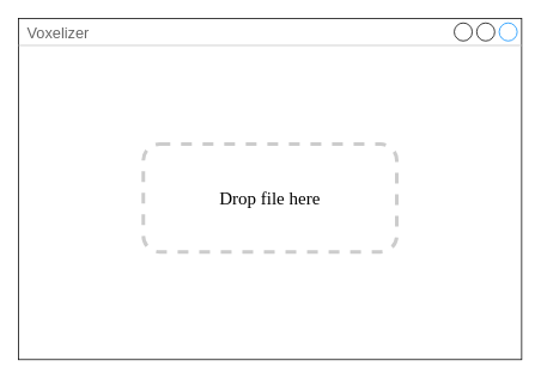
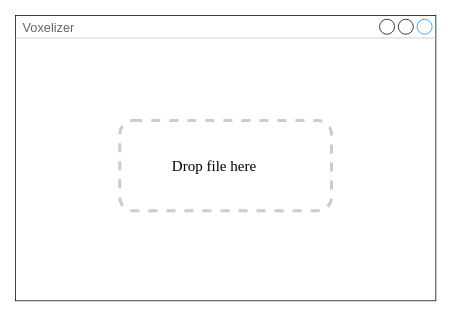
- <mxCell id="4" value="&lt;font style=&quot;font-size: 20px;&quot;&gt;Drop file here&lt;/font&gt;" style="text;html=1;strokeColor=none;fillColor=none;align=center;verticalAlign=middle;whiteSpace=wrap;rounded=0;shadow=0;glass=0;fontFamily=Verdana;fontSize=20;fontColor=#000000;" parent="1" vertex="1"><mxGeometry x="208" y="210" width="184" height="20" as="geometry" /></mxCell>
+ <mxCell id="4" value="&lt;font style=&quot;font-size: 20px;&quot;&gt;Drop file here&lt;/font&gt;" style="text;html=1;strokeColor=none;fillColor=none;align=center;verticalAlign=middle;whiteSpace=wrap;rounded=0;shadow=0;glass=0;fontFamily=Verdana;fontSize=20;fontColor=#000000;" parent="1" vertex="1"><mxGeometry x="193" y="210" width="184" height="20" as="geometry" /></mxCell>
